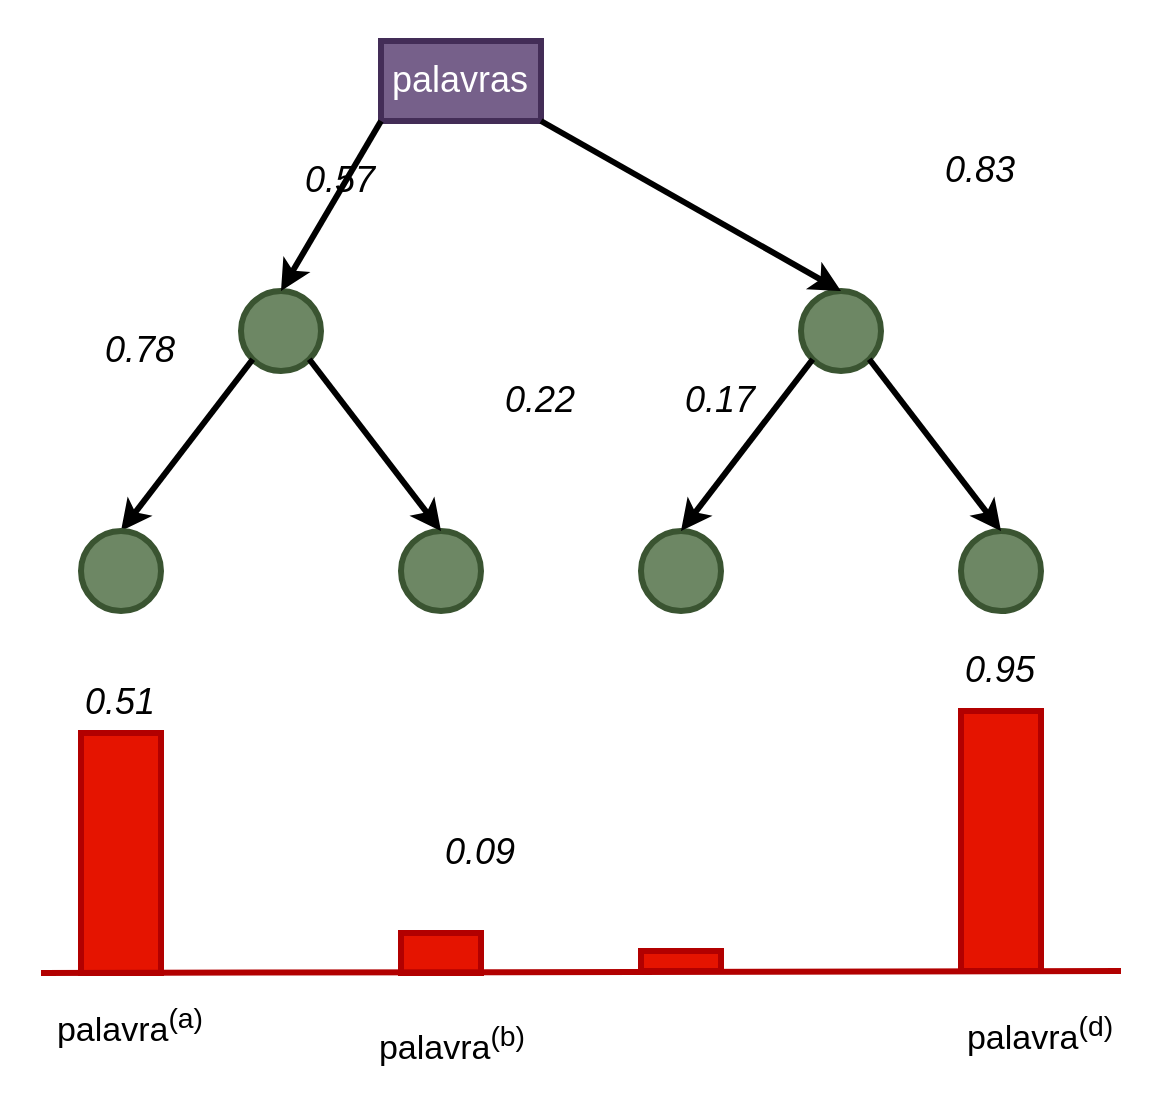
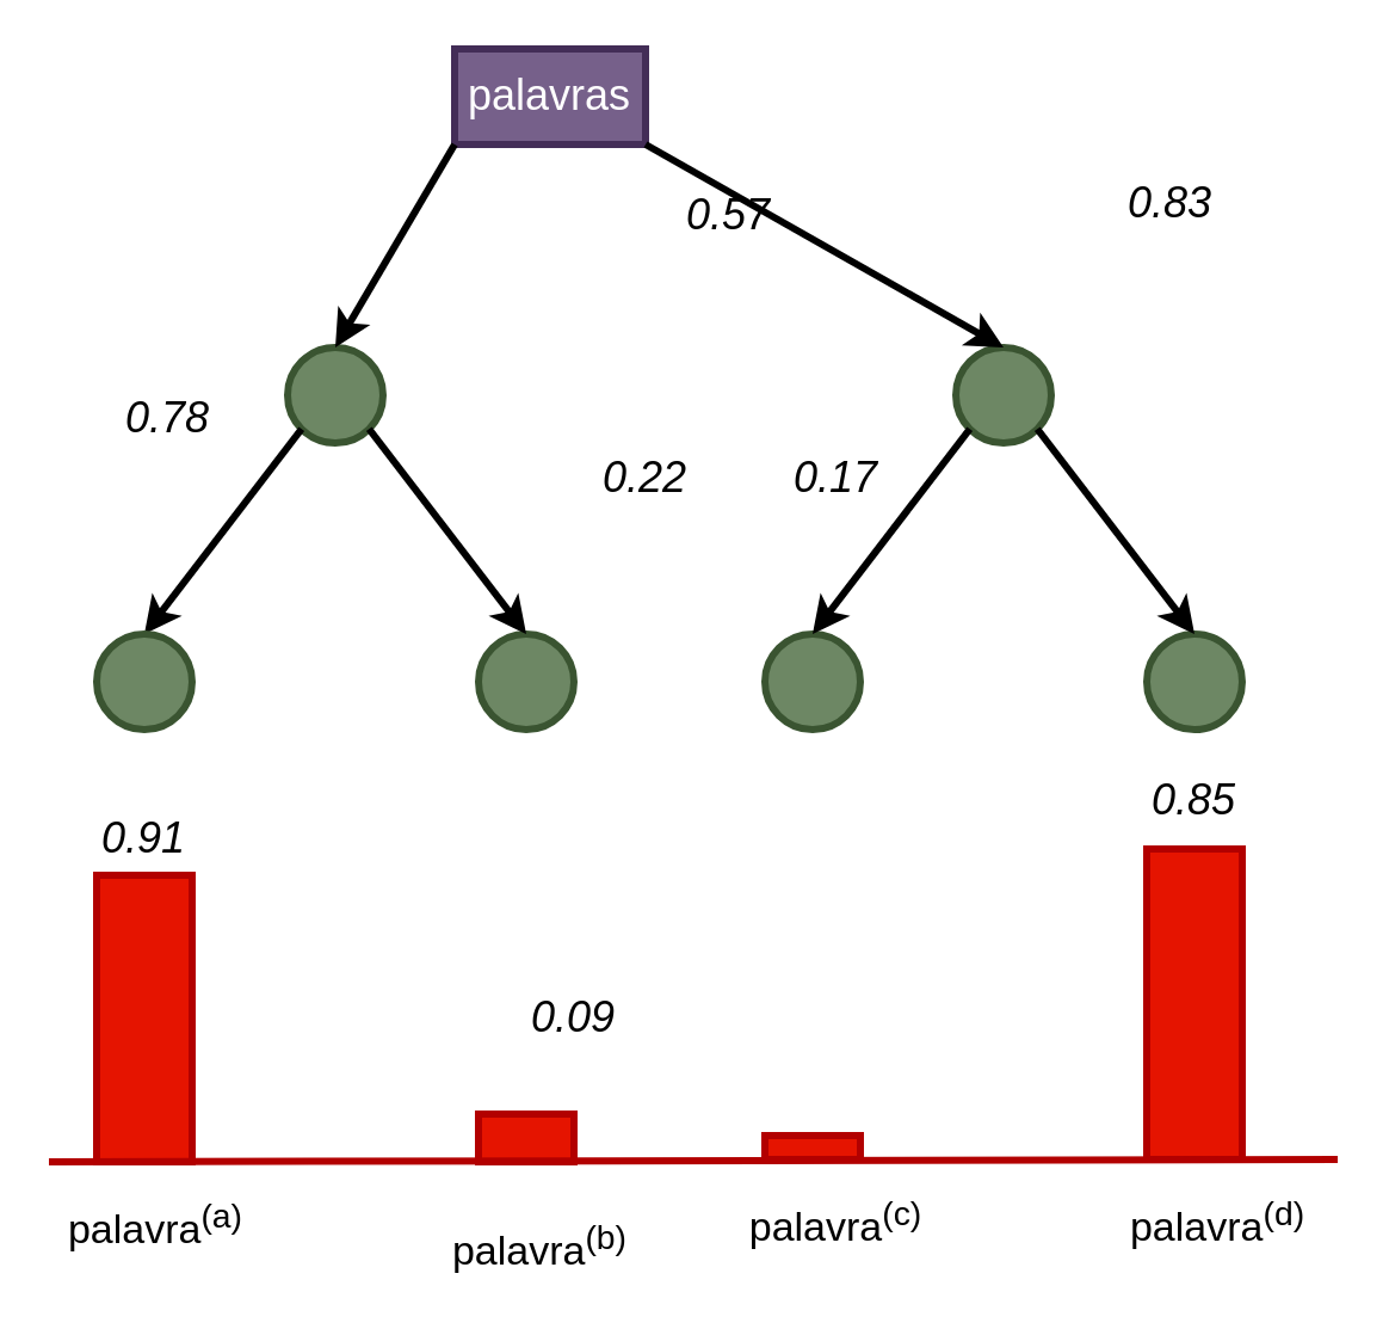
- <mxCell id="27" value="0.57" style="text;html=1;align=center;verticalAlign=middle;whiteSpace=wrap;rounded=0;fontSize=18;fontStyle=2" vertex="1" parent="1"><mxGeometry x="140" y="75" width="60" height="30" as="geometry" /></mxCell>
+ <mxCell id="27" value="0.57" style="text;html=1;align=center;verticalAlign=middle;whiteSpace=wrap;rounded=0;fontSize=18;fontStyle=2" vertex="1" parent="1"><mxGeometry x="275" y="75" width="60" height="30" as="geometry" /></mxCell>
- <mxCell id="30" value="0.17" style="text;html=1;align=center;verticalAlign=middle;whiteSpace=wrap;rounded=0;fontSize=18;fontStyle=2" vertex="1" parent="1"><mxGeometry x="330" y="185" width="60" height="30" as="geometry" /></mxCell>
+ <mxCell id="30" value="0.17" style="text;html=1;align=center;verticalAlign=middle;whiteSpace=wrap;rounded=0;fontSize=18;fontStyle=2" vertex="1" parent="1"><mxGeometry x="320" y="185" width="60" height="30" as="geometry" /></mxCell>
- <mxCell id="26" value="0.95" style="text;html=1;align=center;verticalAlign=middle;whiteSpace=wrap;rounded=0;fontSize=18;fontStyle=2" vertex="1" parent="1"><mxGeometry x="470" y="320" width="60" height="30" as="geometry" /></mxCell>
+ <mxCell id="26" value="0.85" style="text;html=1;align=center;verticalAlign=middle;whiteSpace=wrap;rounded=0;fontSize=18;fontStyle=2" vertex="1" parent="1"><mxGeometry x="470" y="320" width="60" height="30" as="geometry" /></mxCell>
- <mxCell id="24" value="0.51" style="text;html=1;align=center;verticalAlign=middle;whiteSpace=wrap;rounded=0;fontSize=18;fontStyle=2" vertex="1" parent="1"><mxGeometry x="30" y="336" width="60" height="30" as="geometry" /></mxCell>
+ <mxCell id="24" value="0.91" style="text;html=1;align=center;verticalAlign=middle;whiteSpace=wrap;rounded=0;fontSize=18;fontStyle=2" vertex="1" parent="1"><mxGeometry x="30" y="336" width="60" height="30" as="geometry" /></mxCell>
+ <mxCell id="22" value="palavra&lt;sup&gt;(c)&lt;/sup&gt;" style="text;html=1;align=center;verticalAlign=middle;whiteSpace=wrap;rounded=0;fontSize=17;" vertex="1" parent="1"><mxGeometry x="320" y="497" width="60" height="30" as="geometry" /></mxCell>
- <mxCell id="23" value="palavra&lt;sup&gt;(d)&lt;/sup&gt;" style="text;html=1;align=center;verticalAlign=middle;whiteSpace=wrap;rounded=0;fontSize=17;" vertex="1" parent="1"><mxGeometry x="490" y="502" width="60" height="30" as="geometry" /></mxCell>
+ <mxCell id="23" value="palavra&lt;sup&gt;(d)&lt;/sup&gt;" style="text;html=1;align=center;verticalAlign=middle;whiteSpace=wrap;rounded=0;fontSize=17;" vertex="1" parent="1"><mxGeometry x="480" y="497" width="60" height="30" as="geometry" /></mxCell>
